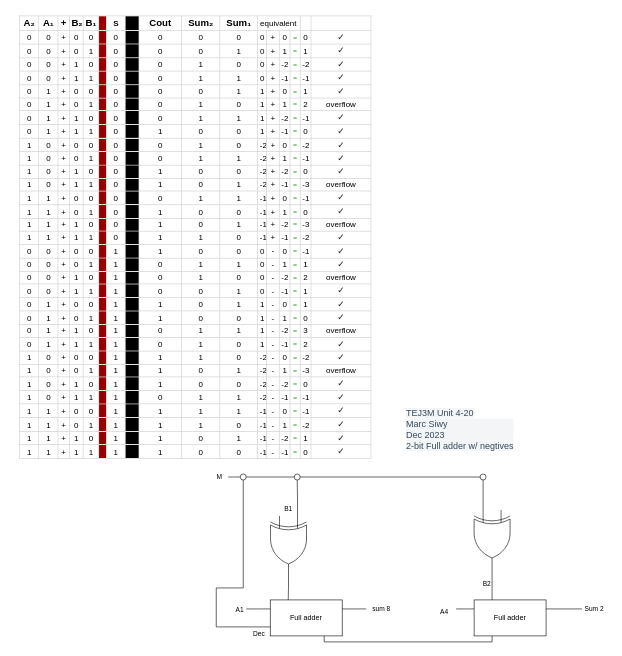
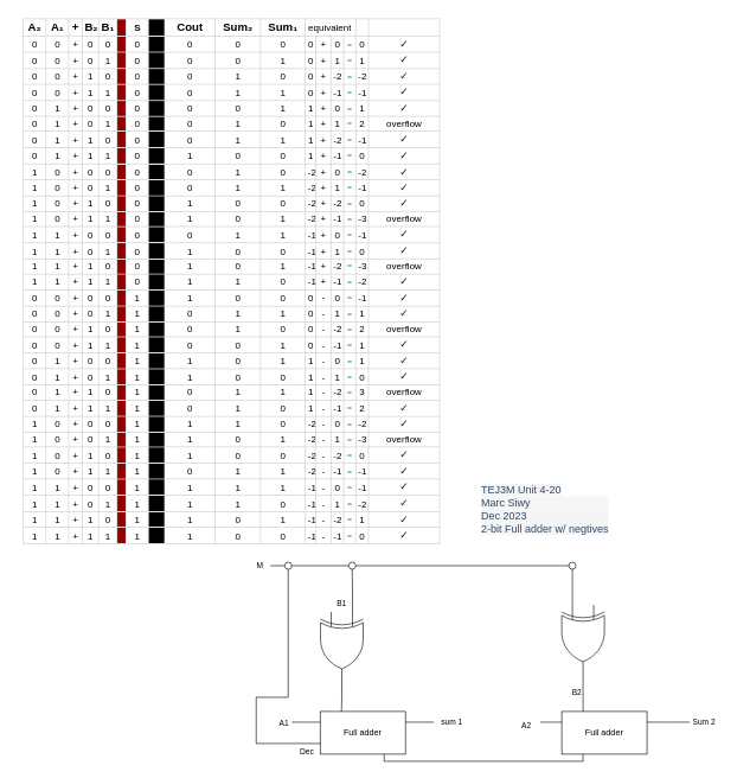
- <mxCell id="13" value="sum 8" style="text;html=1;align=center;verticalAlign=middle;resizable=0;points=[];autosize=1;strokeColor=none;fillColor=none;fontSize=11;fontFamily=Helvetica;fontColor=default;" parent="1" vertex="1"><mxGeometry x="610" y="1000" width="50" height="30" as="geometry" /></mxCell>
+ <mxCell id="13" value="sum 1" style="text;html=1;align=center;verticalAlign=middle;resizable=0;points=[];autosize=1;strokeColor=none;fillColor=none;fontSize=11;fontFamily=Helvetica;fontColor=default;" parent="1" vertex="1"><mxGeometry x="610" y="1000" width="50" height="30" as="geometry" /></mxCell>
- <mxCell id="15" value="A4" style="text;html=1;align=center;verticalAlign=middle;resizable=0;points=[];autosize=1;strokeColor=none;fillColor=none;fontSize=11;fontFamily=Helvetica;fontColor=default;" parent="1" vertex="1"><mxGeometry x="720" y="1005" width="40" height="30" as="geometry" /></mxCell>
+ <mxCell id="15" value="A2" style="text;html=1;align=center;verticalAlign=middle;resizable=0;points=[];autosize=1;strokeColor=none;fillColor=none;fontSize=11;fontFamily=Helvetica;fontColor=default;" parent="1" vertex="1"><mxGeometry x="720" y="1005" width="40" height="30" as="geometry" /></mxCell>
